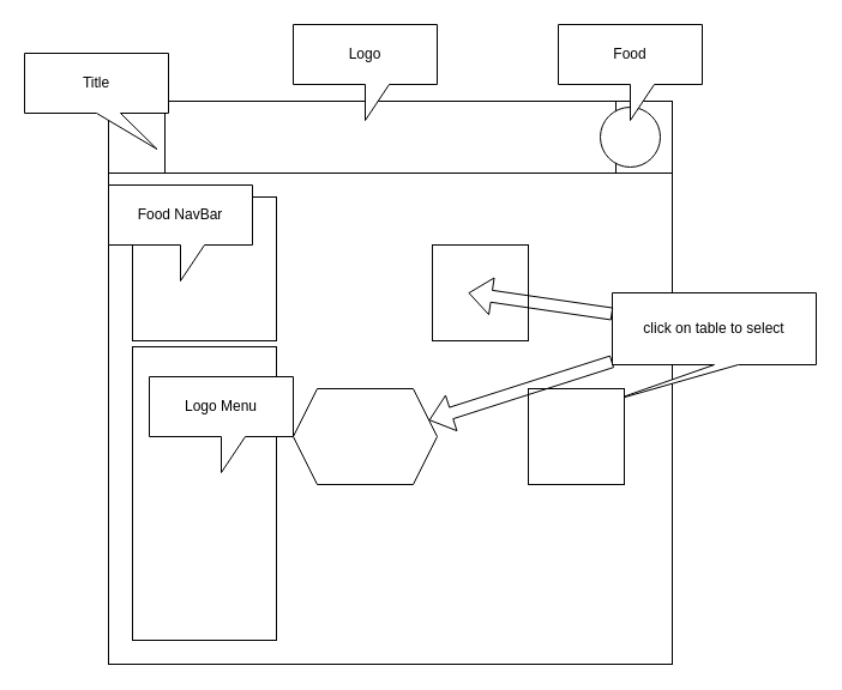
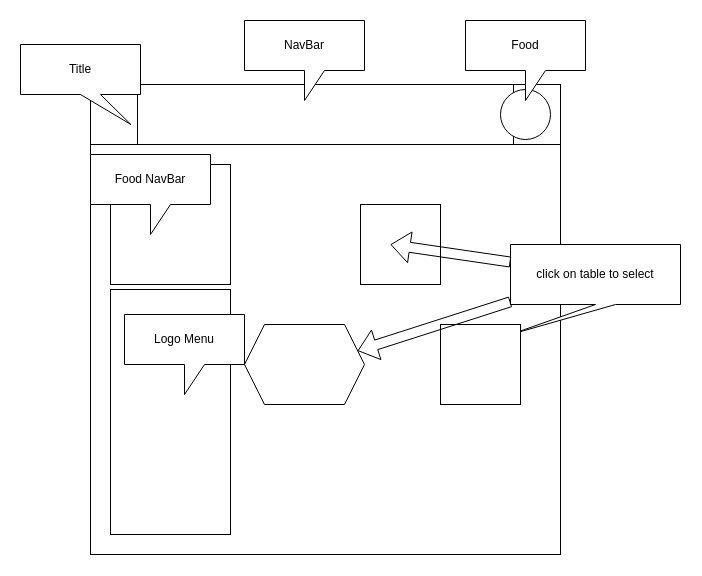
- <mxCell id="6" value="Logo" style="shape=callout;whiteSpace=wrap;html=1;perimeter=calloutPerimeter;" vertex="1" parent="1"><mxGeometry x="244" y="20" width="120" height="80" as="geometry" /></mxCell>
+ <mxCell id="6" value="NavBar" style="shape=callout;whiteSpace=wrap;html=1;perimeter=calloutPerimeter;" vertex="1" parent="1"><mxGeometry x="244" y="20" width="120" height="80" as="geometry" /></mxCell>
